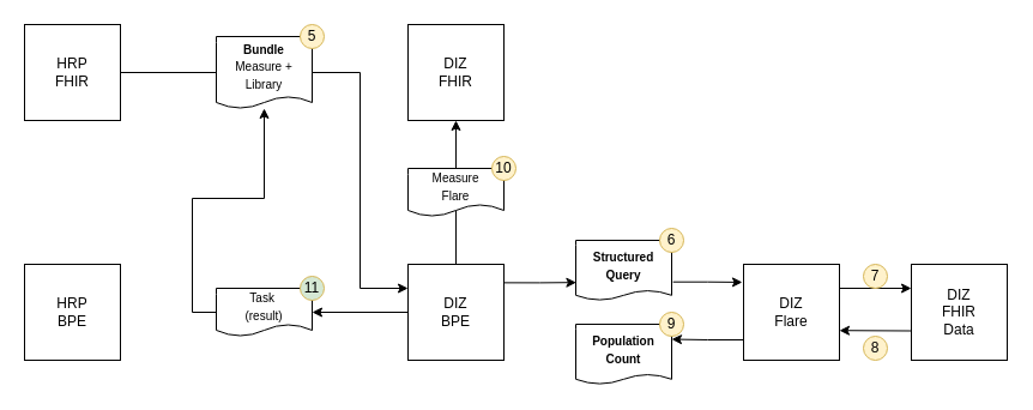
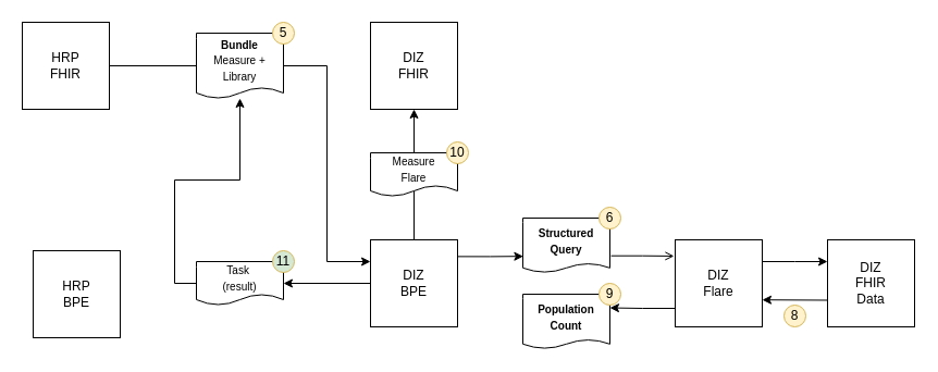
- <mxCell id="26" value="7" style="ellipse;whiteSpace=wrap;html=1;aspect=fixed;fillColor=#fff2cc;strokeColor=#d6b656;" parent="1" vertex="1"><mxGeometry x="720" y="220" width="20" height="20" as="geometry" /></mxCell>
- <mxCell id="16" style="edgeStyle=orthogonalEdgeStyle;rounded=0;orthogonalLoop=1;jettySize=auto;html=1;exitX=1.014;exitY=0.694;exitDx=0;exitDy=0;startArrow=none;startFill=0;exitPerimeter=0;entryX=-0.013;entryY=0.187;entryDx=0;entryDy=0;entryPerimeter=0;" parent="1" source="17" target="15" edge="1"><mxGeometry relative="1" as="geometry"><mxPoint x="620" y="240" as="targetPoint" /></mxGeometry></mxCell>
+ <mxCell id="16" style="edgeStyle=orthogonalEdgeStyle;rounded=0;orthogonalLoop=1;jettySize=auto;html=1;exitX=1.014;exitY=0.694;exitDx=0;exitDy=0;startArrow=none;startFill=0;exitPerimeter=0;entryX=-0.013;entryY=0.187;entryDx=0;entryDy=0;entryPerimeter=0;endArrow=open;" parent="1" source="17" target="15" edge="1"><mxGeometry relative="1" as="geometry"><mxPoint x="620" y="240" as="targetPoint" /></mxGeometry></mxCell>
- <mxCell id="4" value="HRP&lt;br&gt;BPE" style="whiteSpace=wrap;html=1;aspect=fixed;" parent="1" vertex="1"><mxGeometry x="20" y="220" width="80" height="80" as="geometry" /></mxCell>
+ <mxCell id="4" value="HRP&lt;br&gt;BPE" style="whiteSpace=wrap;html=1;aspect=fixed;" parent="1" vertex="1"><mxGeometry x="30" y="230" width="80" height="80" as="geometry" /></mxCell>
